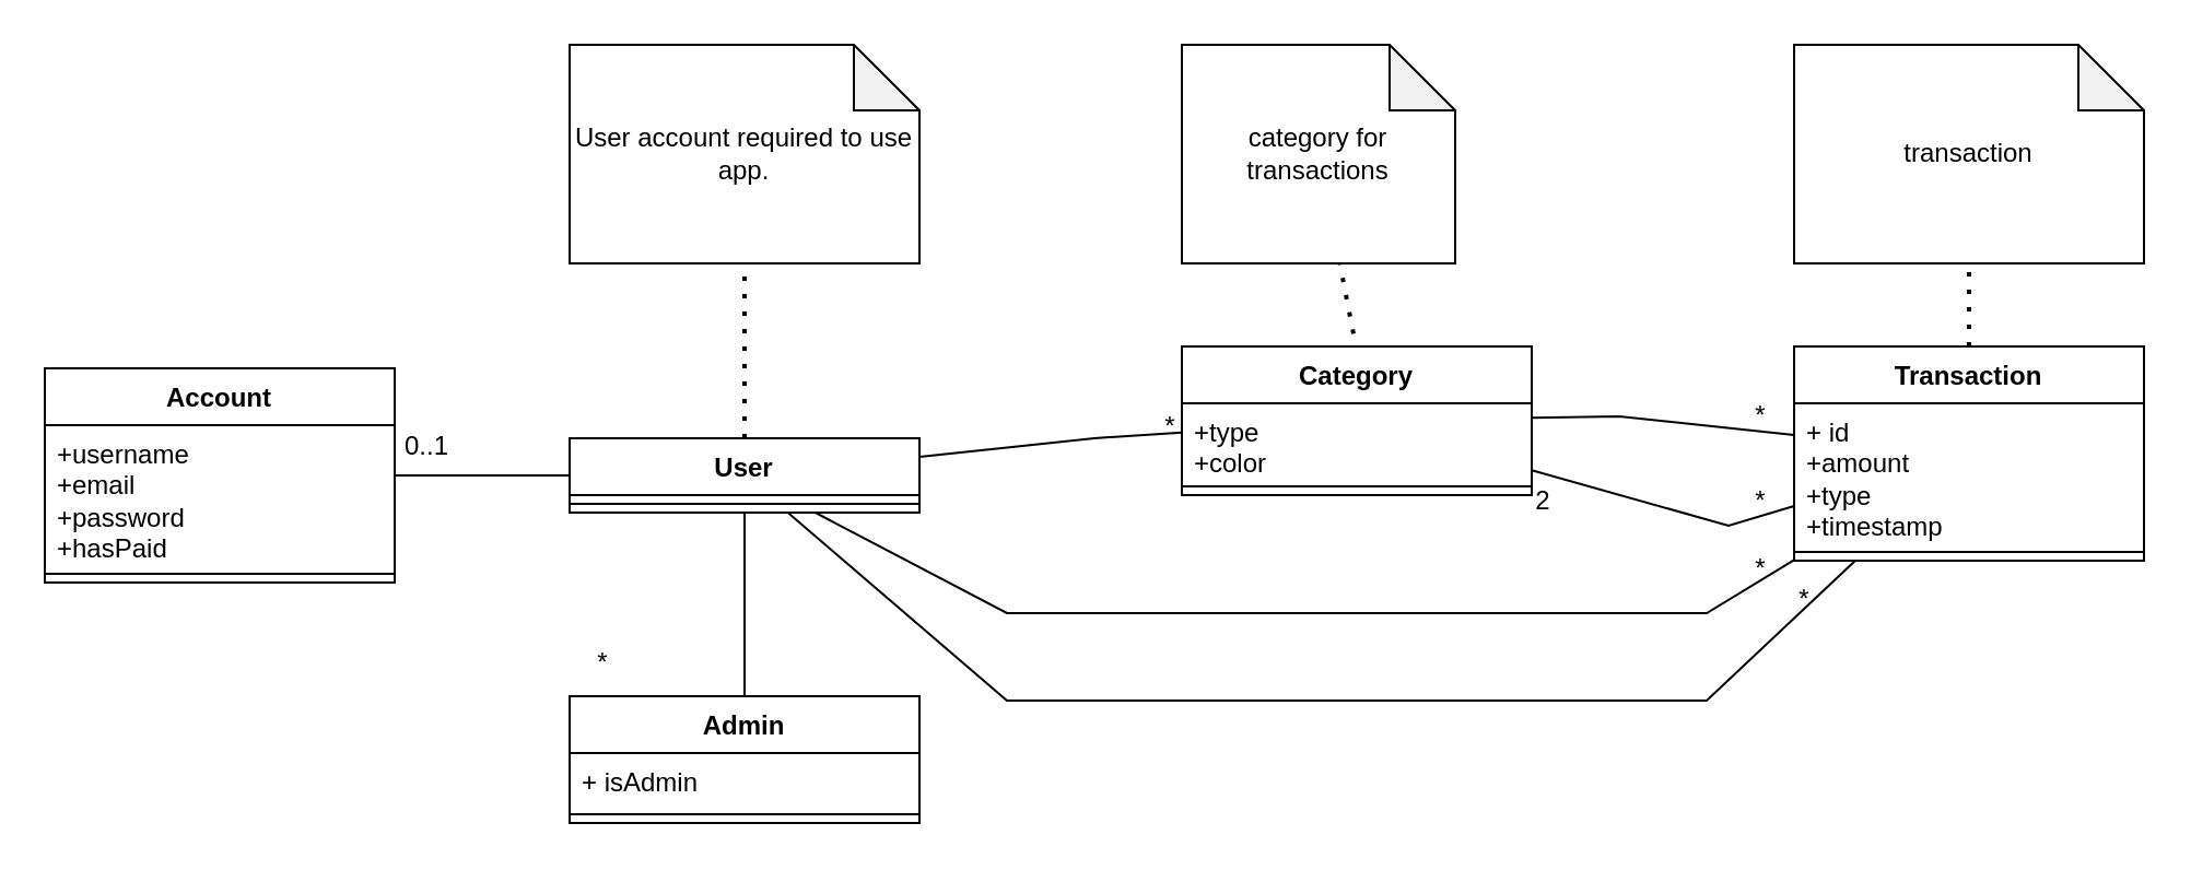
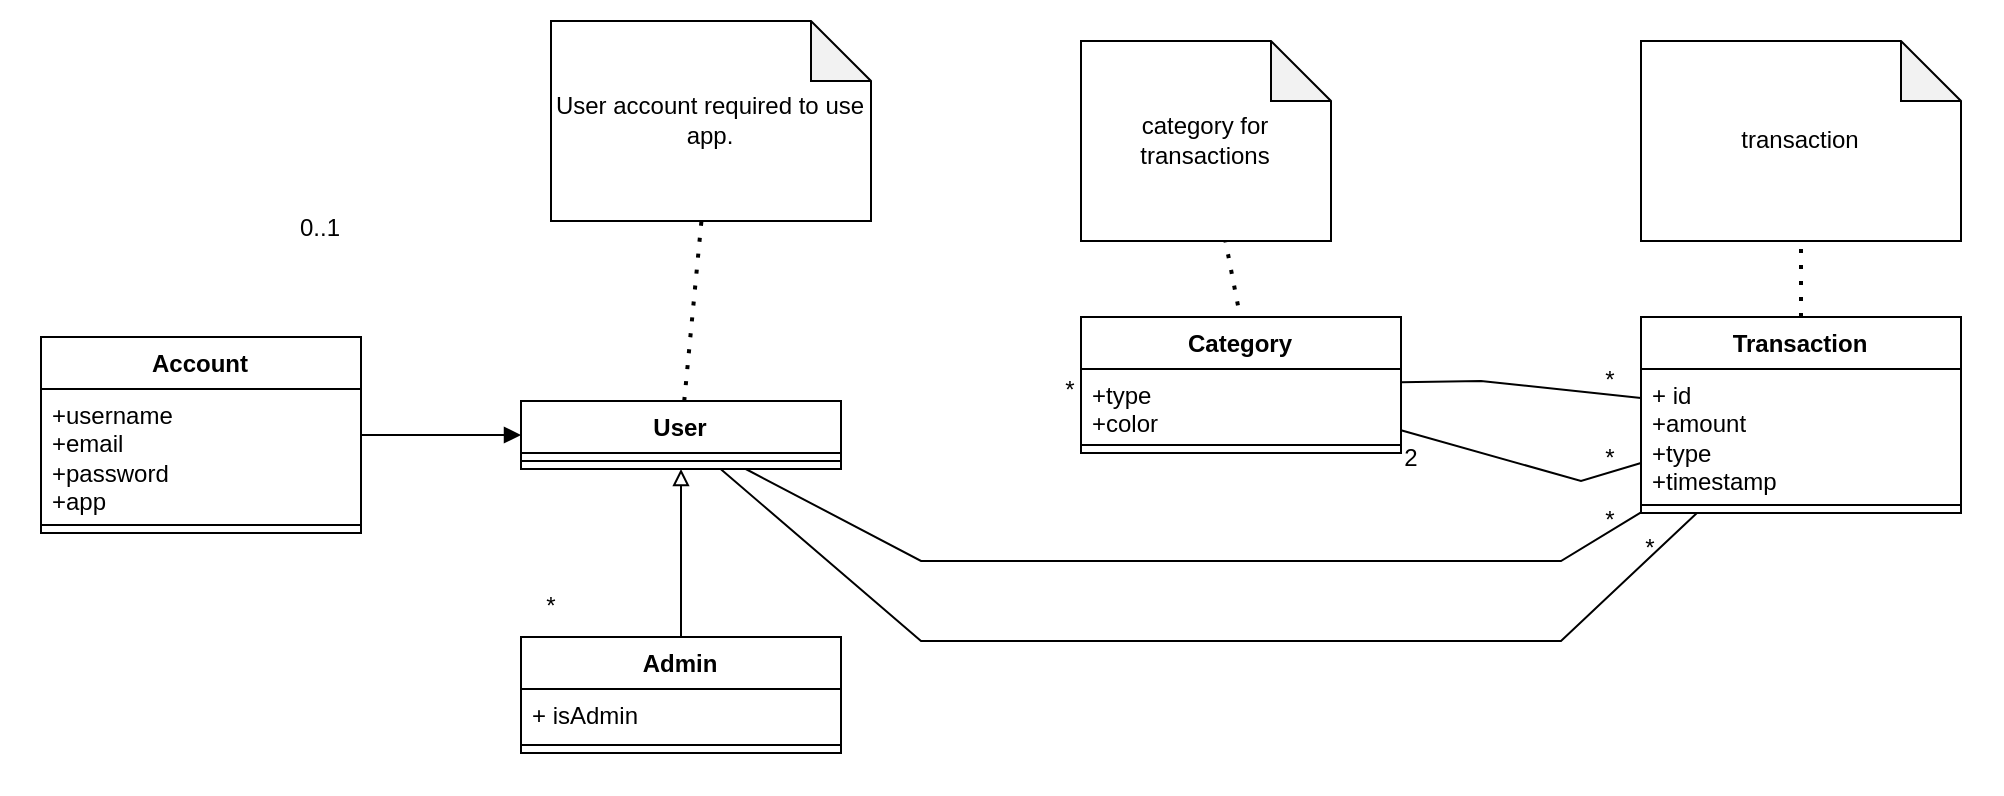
- <mxCell id="2" value="User account required to use app." style="shape=note;whiteSpace=wrap;html=1;backgroundOutline=1;darkOpacity=0.05;" parent="1" vertex="1"><mxGeometry x="260" y="20" width="160" height="100" as="geometry" /></mxCell>
+ <mxCell id="2" value="User account required to use app." style="shape=note;whiteSpace=wrap;html=1;backgroundOutline=1;darkOpacity=0.05;" parent="1" vertex="1"><mxGeometry x="275" y="10" width="160" height="100" as="geometry" /></mxCell>
- <mxCell id="8" value="" style="endArrow=none;html=1;rounded=0;" parent="1" source="15" target="26" edge="1"><mxGeometry width="50" height="50" relative="1" as="geometry"><mxPoint x="420" y="212.5" as="sourcePoint" /><mxPoint x="540" y="199.667" as="targetPoint" /><Array as="points"><mxPoint x="500" y="200" /></Array></mxGeometry></mxCell>
- <mxCell id="21" value="0..1" style="text;html=1;strokeColor=none;fillColor=none;align=center;verticalAlign=middle;whiteSpace=wrap;rounded=0;" vertex="1" parent="1"><mxGeometry x="180" y="194" width="30" height="20" as="geometry" /></mxCell>
+ <mxCell id="21" value="0..1" style="text;html=1;strokeColor=none;fillColor=none;align=center;verticalAlign=middle;whiteSpace=wrap;rounded=0;" vertex="1" parent="1"><mxGeometry x="145" y="104" width="30" height="20" as="geometry" /></mxCell>
- <mxCell id="20" value="" style="endArrow=none;html=1;rounded=0;" edge="1" parent="1" source="17" target="15"><mxGeometry width="50" height="50" relative="1" as="geometry"><mxPoint x="130" y="520" as="sourcePoint" /><mxPoint x="180" y="470" as="targetPoint" /></mxGeometry></mxCell>
+ <mxCell id="20" value="" style="endArrow=block;html=1;rounded=0;" edge="1" parent="1" source="17" target="15"><mxGeometry width="50" height="50" relative="1" as="geometry"><mxPoint x="130" y="520" as="sourcePoint" /><mxPoint x="180" y="470" as="targetPoint" /></mxGeometry></mxCell>
- <mxCell id="18" value="+username&lt;br&gt;+email&lt;br&gt;+password&lt;br&gt;+hasPaid" style="text;strokeColor=none;fillColor=none;align=left;verticalAlign=top;spacingLeft=4;spacingRight=4;overflow=hidden;rotatable=0;points=[[0,0.5],[1,0.5]];portConstraint=eastwest;whiteSpace=wrap;html=1;" vertex="1" parent="17"><mxGeometry y="26" width="160" height="64" as="geometry" /></mxCell>
+ <mxCell id="18" value="+username&lt;br&gt;+email&lt;br&gt;+password&lt;br&gt;+app" style="text;strokeColor=none;fillColor=none;align=left;verticalAlign=top;spacingLeft=4;spacingRight=4;overflow=hidden;rotatable=0;points=[[0,0.5],[1,0.5]];portConstraint=eastwest;whiteSpace=wrap;html=1;" vertex="1" parent="17"><mxGeometry y="26" width="160" height="64" as="geometry" /></mxCell>
- <mxCell id="22" value="" style="endArrow=none;html=1;rounded=0;endFill=0;strokeWidth=1;jumpSize=6;" edge="1" parent="1" source="23" target="15"><mxGeometry width="50" height="50" relative="1" as="geometry"><mxPoint x="370" y="520" as="sourcePoint" /><mxPoint x="360" y="510" as="targetPoint" /></mxGeometry></mxCell>
+ <mxCell id="22" value="" style="endArrow=block;html=1;rounded=0;endFill=0;strokeWidth=1;jumpSize=6;" edge="1" parent="1" source="23" target="15"><mxGeometry width="50" height="50" relative="1" as="geometry"><mxPoint x="370" y="520" as="sourcePoint" /><mxPoint x="360" y="510" as="targetPoint" /></mxGeometry></mxCell>
